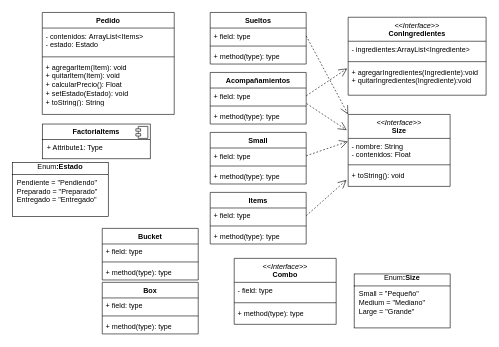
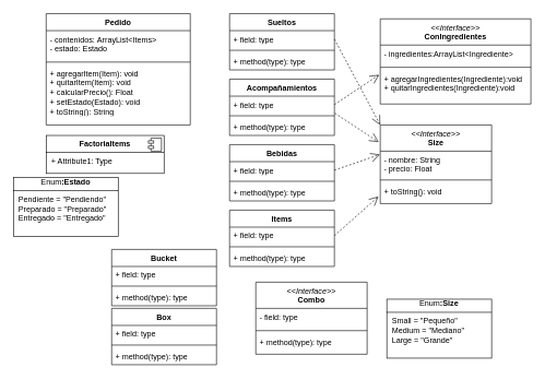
- <mxCell id="6" value="&lt;div&gt;Small&lt;/div&gt;" style="swimlane;fontStyle=1;align=center;verticalAlign=top;childLayout=stackLayout;horizontal=1;startSize=26;horizontalStack=0;resizeParent=1;resizeParentMax=0;resizeLast=0;collapsible=1;marginBottom=0;whiteSpace=wrap;html=1;" vertex="1" parent="1"><mxGeometry x="350" y="220" width="160" height="86" as="geometry" /></mxCell>
+ <mxCell id="6" value="&lt;div&gt;Bebidas&lt;/div&gt;" style="swimlane;fontStyle=1;align=center;verticalAlign=top;childLayout=stackLayout;horizontal=1;startSize=26;horizontalStack=0;resizeParent=1;resizeParentMax=0;resizeLast=0;collapsible=1;marginBottom=0;whiteSpace=wrap;html=1;" vertex="1" parent="1"><mxGeometry x="350" y="220" width="160" height="86" as="geometry" /></mxCell>
- <mxCell id="19" value="&lt;div&gt;- nombre: String&lt;/div&gt;&lt;div&gt;- contenidos: Float&lt;/div&gt;" style="text;strokeColor=none;fillColor=none;align=left;verticalAlign=top;spacingLeft=4;spacingRight=4;overflow=hidden;rotatable=0;points=[[0,0.5],[1,0.5]];portConstraint=eastwest;whiteSpace=wrap;html=1;" vertex="1" parent="18"><mxGeometry y="40" width="170" height="40" as="geometry" /></mxCell>
+ <mxCell id="19" value="&lt;div&gt;- nombre: String&lt;/div&gt;&lt;div&gt;- precio: Float&lt;/div&gt;" style="text;strokeColor=none;fillColor=none;align=left;verticalAlign=top;spacingLeft=4;spacingRight=4;overflow=hidden;rotatable=0;points=[[0,0.5],[1,0.5]];portConstraint=eastwest;whiteSpace=wrap;html=1;" vertex="1" parent="18"><mxGeometry y="40" width="170" height="40" as="geometry" /></mxCell>
